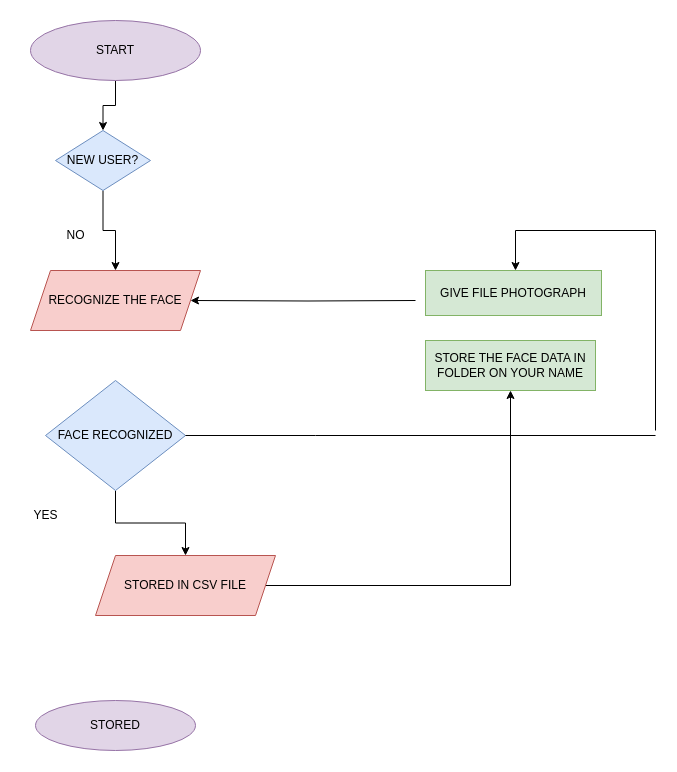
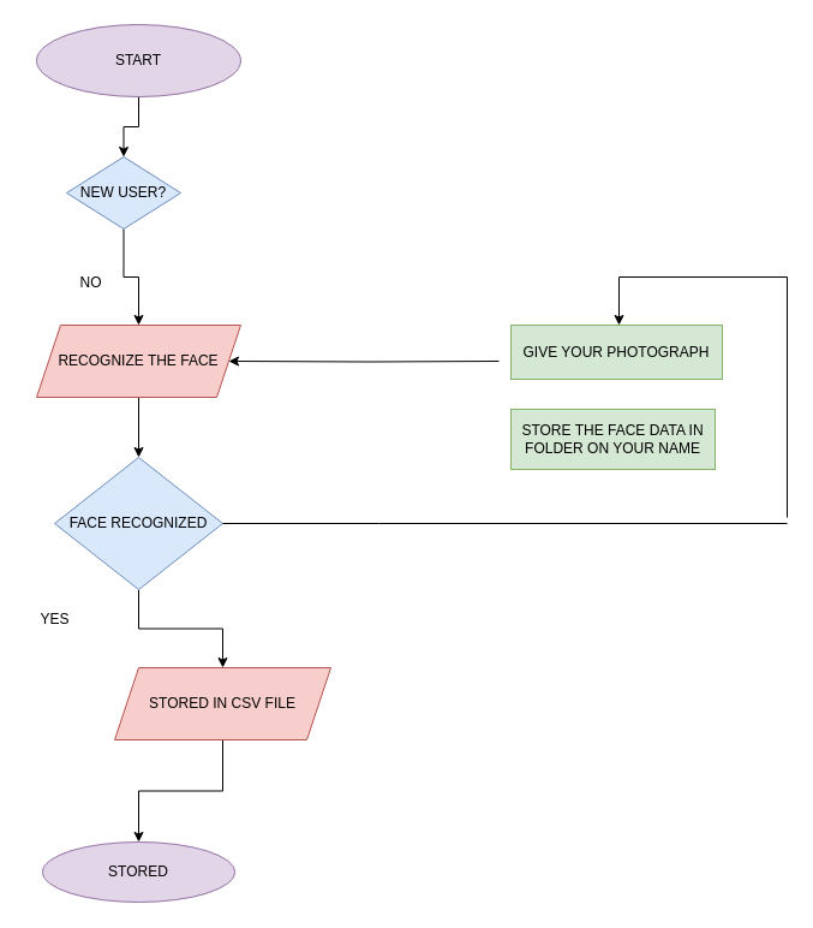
- <mxCell id="14" value="GIVE FILE PHOTOGRAPH" style="rounded=0;whiteSpace=wrap;html=1;fillColor=#d5e8d4;strokeColor=#82b366;" vertex="1" parent="1"><mxGeometry x="425" y="270" width="176" height="45" as="geometry" /></mxCell>
+ <mxCell id="14" value="GIVE YOUR PHOTOGRAPH" style="rounded=0;whiteSpace=wrap;html=1;fillColor=#d5e8d4;strokeColor=#82b366;" vertex="1" parent="1"><mxGeometry x="425" y="270" width="176" height="45" as="geometry" /></mxCell>
+ <mxCell id="6" value="" style="edgeStyle=orthogonalEdgeStyle;rounded=0;orthogonalLoop=1;jettySize=auto;html=1;" edge="1" parent="1" source="7" target="9"><mxGeometry relative="1" as="geometry" /></mxCell>
- <mxCell id="10" value="" style="edgeStyle=orthogonalEdgeStyle;rounded=0;orthogonalLoop=1;jettySize=auto;html=1;" edge="1" parent="1" source="11" target="15"><mxGeometry relative="1" as="geometry" /></mxCell>
+ <mxCell id="10" value="" style="edgeStyle=orthogonalEdgeStyle;rounded=0;orthogonalLoop=1;jettySize=auto;html=1;" edge="1" parent="1" source="11" target="12"><mxGeometry relative="1" as="geometry" /></mxCell>
